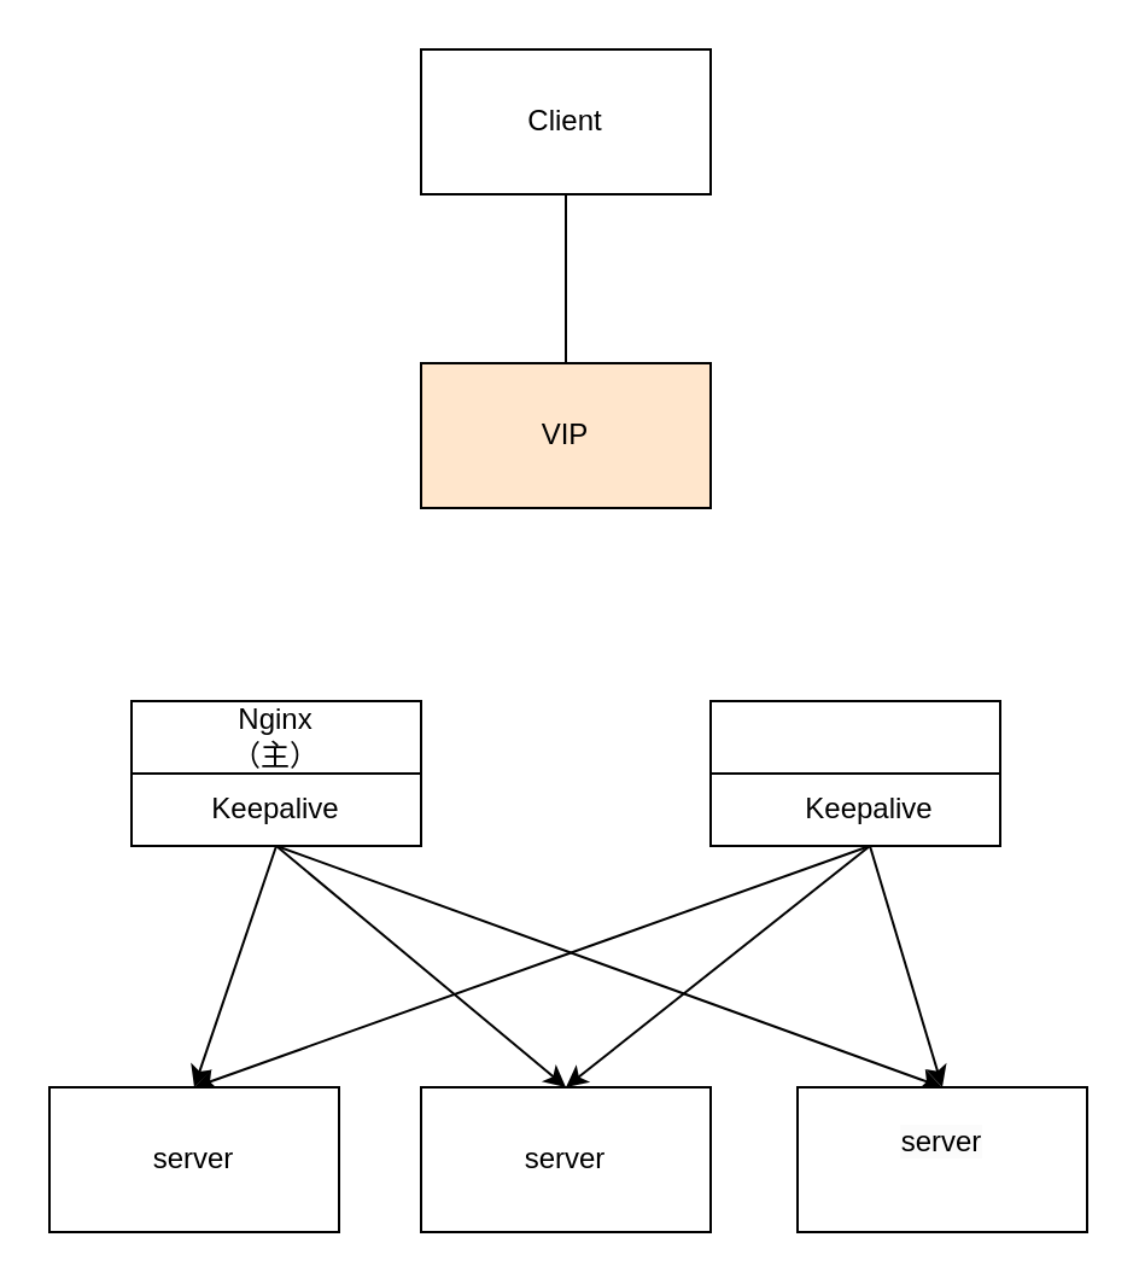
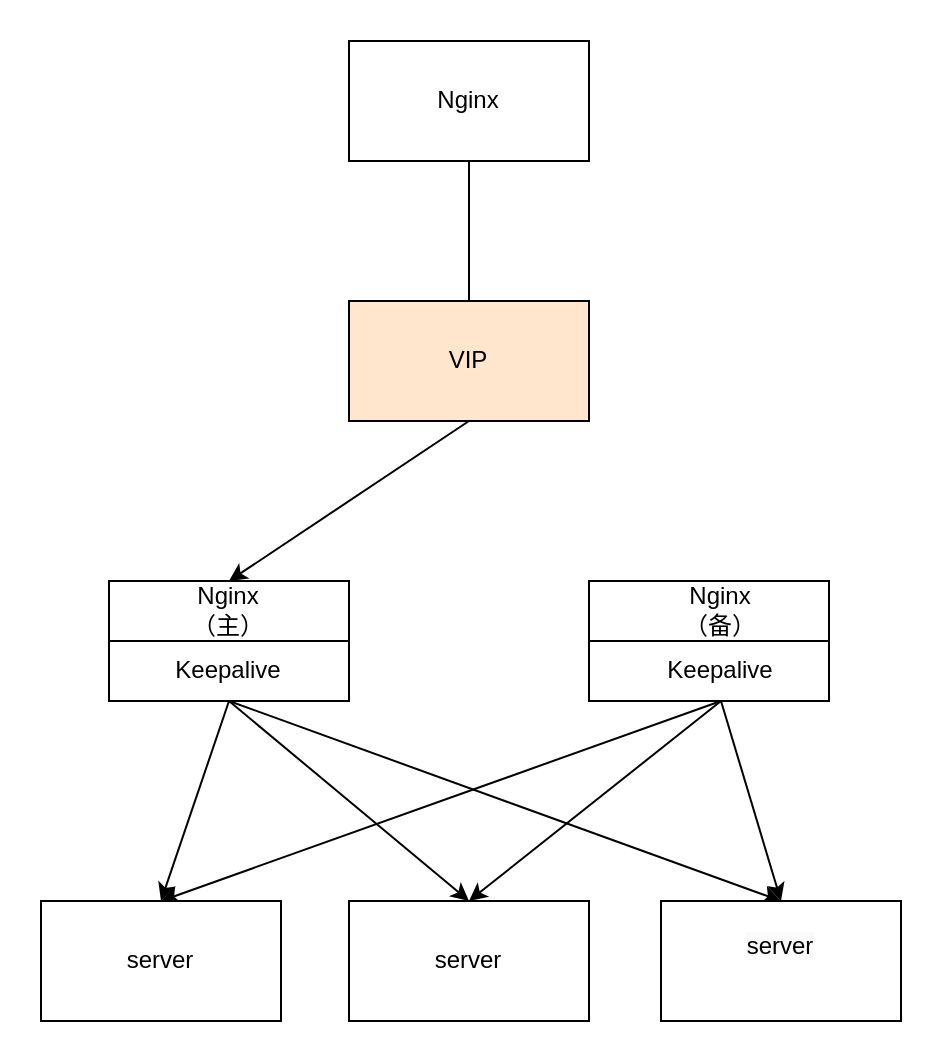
- <mxCell id="3" value="Client" style="rounded=0;whiteSpace=wrap;html=1;" vertex="1" parent="1"><mxGeometry x="174" y="20" width="120" height="60" as="geometry" /></mxCell>
+ <mxCell id="3" value="Nginx" style="rounded=0;whiteSpace=wrap;html=1;" vertex="1" parent="1"><mxGeometry x="174" y="20" width="120" height="60" as="geometry" /></mxCell>
+ <mxCell id="4" style="rounded=0;orthogonalLoop=1;jettySize=auto;html=1;exitX=0.5;exitY=1;exitDx=0;exitDy=0;entryX=0.5;entryY=0;entryDx=0;entryDy=0;endArrow=classic;endFill=1;" edge="1" parent="1" source="5" target="10"><mxGeometry relative="1" as="geometry" /></mxCell>
+ <mxCell id="15" value="Nginx（备）" style="text;html=1;strokeColor=none;fillColor=none;align=center;verticalAlign=middle;whiteSpace=wrap;rounded=0;" vertex="1" parent="1"><mxGeometry x="330" y="290" width="60" height="30" as="geometry" /></mxCell>
